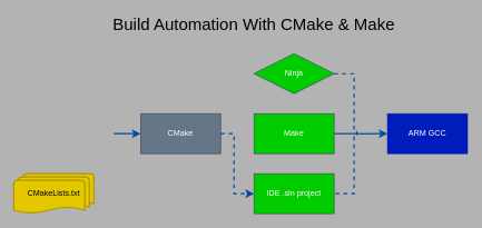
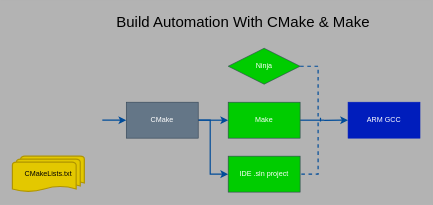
- <mxCell id="14" value="&lt;font color=&quot;#000000&quot;&gt;&lt;span style=&quot;font-size: 25px;&quot;&gt;Build Automation With CMake &amp;amp; Make&lt;/span&gt;&lt;/font&gt;" style="text;html=1;strokeColor=none;fillColor=none;align=center;verticalAlign=middle;whiteSpace=wrap;rounded=0;" vertex="1" parent="1"><mxGeometry x="100" y="20" width="560" height="30" as="geometry" /></mxCell>
+ <mxCell id="14" value="&lt;font color=&quot;#000000&quot;&gt;&lt;span style=&quot;font-size: 25px;&quot;&gt;Build Automation With CMake &amp;amp; Make&lt;/span&gt;&lt;/font&gt;" style="text;html=1;strokeColor=none;fillColor=none;align=center;verticalAlign=middle;whiteSpace=wrap;rounded=0;" vertex="1" parent="1"><mxGeometry x="125" y="20" width="560" height="30" as="geometry" /></mxCell>
+ <mxCell id="4" style="edgeStyle=elbowEdgeStyle;rounded=0;jumpStyle=sharp;jumpSize=6;html=1;exitX=1;exitY=0.5;exitDx=0;exitDy=0;entryX=0;entryY=0.5;entryDx=0;entryDy=0;strokeColor=#004C99;strokeWidth=2;startArrow=none;startFill=0;endArrow=classic;endFill=1;startSize=7;endSize=7;" edge="1" parent="1" source="6" target="8"><mxGeometry relative="1" as="geometry" /></mxCell>
- <mxCell id="5" style="edgeStyle=elbowEdgeStyle;rounded=0;jumpStyle=sharp;jumpSize=6;html=1;exitX=1;exitY=0.5;exitDx=0;exitDy=0;entryX=0;entryY=0.5;entryDx=0;entryDy=0;dashed=1;strokeColor=#004C99;strokeWidth=2;startArrow=none;startFill=0;endArrow=classic;endFill=1;startSize=7;endSize=7;" edge="1" parent="1" source="6" target="11"><mxGeometry relative="1" as="geometry"><Array as="points"><mxPoint x="350" y="270" /></Array></mxGeometry></mxCell>
+ <mxCell id="5" style="edgeStyle=elbowEdgeStyle;rounded=0;jumpStyle=sharp;jumpSize=6;html=1;exitX=1;exitY=0.5;exitDx=0;exitDy=0;entryX=0;entryY=0.5;entryDx=0;entryDy=0;dashed=0;strokeColor=#004C99;strokeWidth=2;startArrow=none;startFill=0;endArrow=classic;endFill=1;startSize=7;endSize=7;" edge="1" parent="1" source="6" target="11"><mxGeometry relative="1" as="geometry"><Array as="points"><mxPoint x="350" y="270" /></Array></mxGeometry></mxCell>
